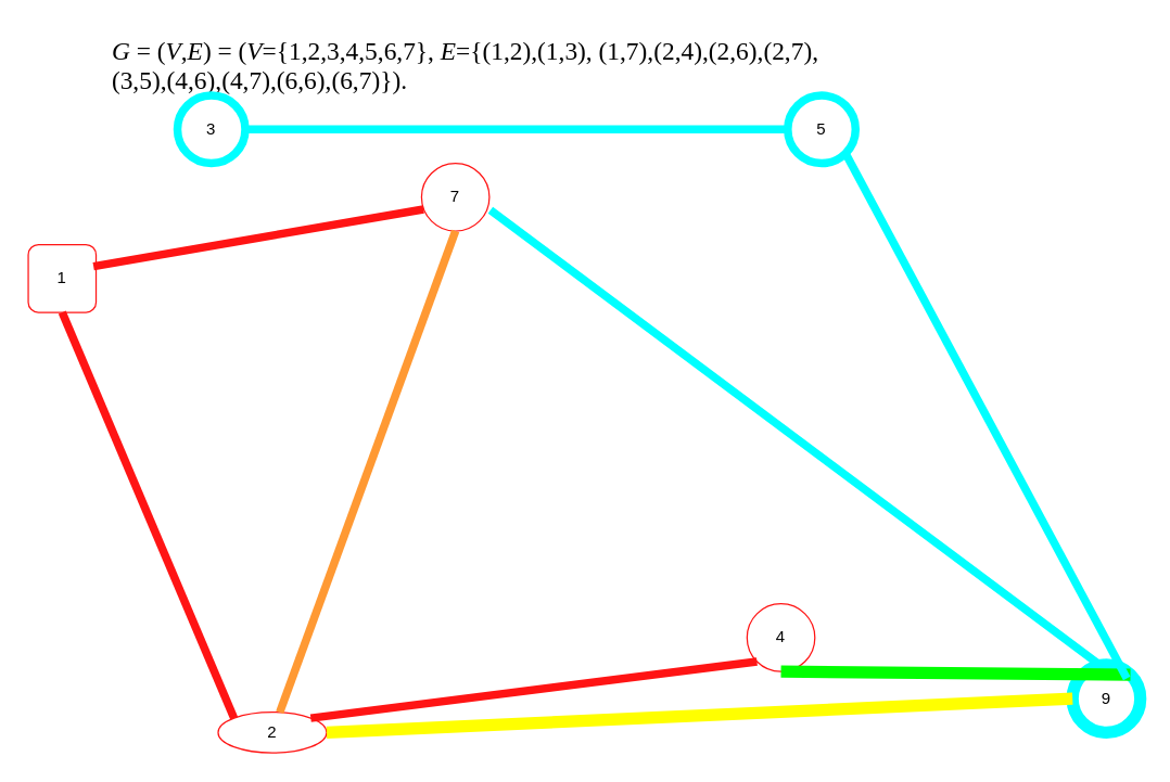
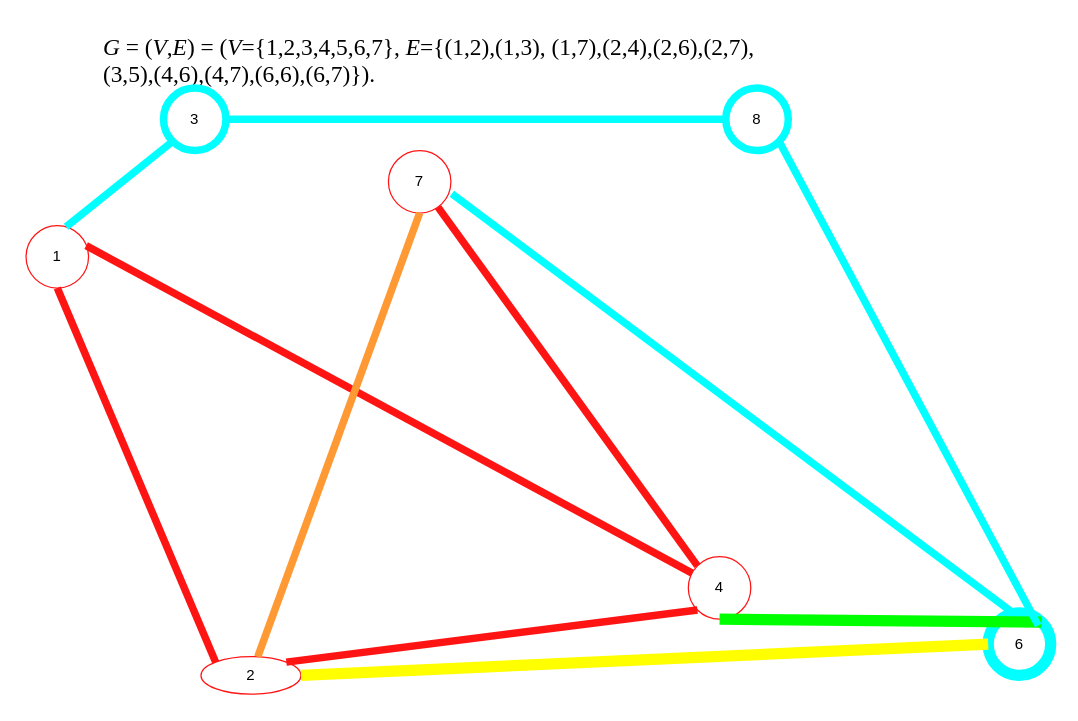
- <mxCell id="7" value="5" style="ellipse;whiteSpace=wrap;html=1;aspect=fixed;strokeColor=#00FFFF;strokeWidth=6;" vertex="1" parent="1"><mxGeometry x="580" y="70" width="50" height="50" as="geometry" /></mxCell>
+ <mxCell id="7" value="8" style="ellipse;whiteSpace=wrap;html=1;aspect=fixed;strokeColor=#00FFFF;strokeWidth=6;" vertex="1" parent="1"><mxGeometry x="580" y="70" width="50" height="50" as="geometry" /></mxCell>
+ <mxCell id="11" value="" style="endArrow=none;html=1;rounded=0;exitX=0.642;exitY=0.02;exitDx=0;exitDy=0;exitPerimeter=0;entryX=0;entryY=1;entryDx=0;entryDy=0;strokeColor=#00FFFF;strokeWidth=6;" edge="1" parent="1" source="3" target="5"><mxGeometry width="50" height="50" relative="1" as="geometry"><mxPoint x="410" y="310" as="sourcePoint" /><mxPoint x="460" y="260" as="targetPoint" /></mxGeometry></mxCell>
- <mxCell id="12" value="" style="endArrow=none;html=1;rounded=0;exitX=0.962;exitY=0.322;exitDx=0;exitDy=0;exitPerimeter=0;entryX=0.029;entryY=0.678;entryDx=0;entryDy=0;entryPerimeter=0;strokeColor=#FF1414;strokeWidth=6;" edge="1" parent="1" source="3" target="9"><mxGeometry width="50" height="50" relative="1" as="geometry"><mxPoint x="410" y="310" as="sourcePoint" /><mxPoint x="460" y="260" as="targetPoint" /></mxGeometry></mxCell>
+ <mxCell id="12" value="" style="endArrow=none;html=1;rounded=0;exitX=0.962;exitY=0.322;exitDx=0;exitDy=0;exitPerimeter=0;strokeColor=#FF1414;strokeWidth=6;" edge="1" parent="1" source="3" target="6"><mxGeometry width="50" height="50" relative="1" as="geometry"><mxPoint x="410" y="310" as="sourcePoint" /><mxPoint x="460" y="260" as="targetPoint" /></mxGeometry></mxCell>
- <mxCell id="3" value="1" style="whiteSpace=wrap;html=1;aspect=fixed;strokeColor=#FF1414;rounded=1;" vertex="1" parent="1"><mxGeometry y="180" width="50" height="50" as="geometry" x="20" /></mxCell>
+ <mxCell id="3" value="1" style="ellipse;whiteSpace=wrap;html=1;aspect=fixed;strokeColor=#FF1414;" vertex="1" parent="1"><mxGeometry y="180" width="50" height="50" as="geometry" x="20" /></mxCell>
+ <mxCell id="18" value="" style="endArrow=none;html=1;rounded=0;exitX=0;exitY=0;exitDx=0;exitDy=0;strokeColor=#FF1414;strokeWidth=6;" edge="1" parent="1" source="6" target="9"><mxGeometry width="50" height="50" relative="1" as="geometry"><mxPoint x="410" y="310" as="sourcePoint" /><mxPoint x="460" y="260" as="targetPoint" /></mxGeometry></mxCell>
- <mxCell id="8" value="9" style="ellipse;whiteSpace=wrap;html=1;aspect=fixed;strokeColor=#00FFFF;strokeWidth=9;" vertex="1" parent="1"><mxGeometry x="790" y="490" width="50" height="50" as="geometry" /></mxCell>
+ <mxCell id="8" value="6" style="ellipse;whiteSpace=wrap;html=1;aspect=fixed;strokeColor=#00FFFF;strokeWidth=9;" vertex="1" parent="1"><mxGeometry x="790" y="490" width="50" height="50" as="geometry" /></mxCell>
